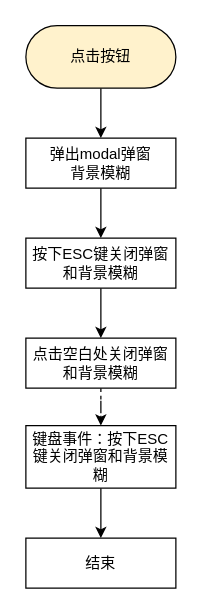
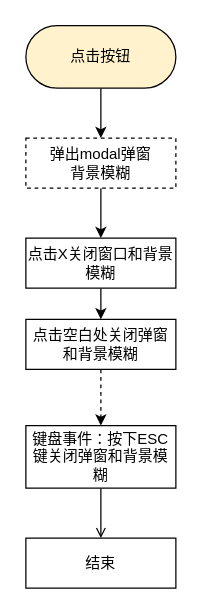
- <mxCell id="5" value="弹出modal弹窗&lt;div&gt;背景模糊&lt;/div&gt;" style="rounded=0;whiteSpace=wrap;html=1;" vertex="1" parent="1"><mxGeometry x="20" y="110" width="120" height="40" as="geometry" /></mxCell>
+ <mxCell id="5" value="弹出modal弹窗&lt;div&gt;背景模糊&lt;/div&gt;" style="rounded=0;whiteSpace=wrap;html=1;dashed=1;" vertex="1" parent="1"><mxGeometry x="20" y="110" width="120" height="40" as="geometry" /></mxCell>
- <mxCell id="7" value="按下ESC键关闭弹窗和背景模糊" style="rounded=0;whiteSpace=wrap;html=1;" vertex="1" parent="1"><mxGeometry x="20" y="190" width="120" height="40" as="geometry" /></mxCell>
+ <mxCell id="7" value="点击X关闭窗口和背景模糊" style="rounded=0;whiteSpace=wrap;html=1;" vertex="1" parent="1"><mxGeometry x="20" y="190" width="120" height="40" as="geometry" /></mxCell>
- <mxCell id="9" value="点击空白处关闭弹窗和背景模糊" style="rounded=0;whiteSpace=wrap;html=1;" vertex="1" parent="1"><mxGeometry x="20" y="270" width="120" height="40" as="geometry" /></mxCell>
+ <mxCell id="9" value="点击空白处关闭弹窗和背景模糊" style="rounded=0;whiteSpace=wrap;html=1;" vertex="1" parent="1"><mxGeometry x="20" y="255" width="120" height="40" as="geometry" /></mxCell>
- <mxCell id="10" value="" style="edgeStyle=orthogonalEdgeStyle;rounded=0;orthogonalLoop=1;jettySize=auto;html=1;" edge="1" parent="1" source="11" target="12"><mxGeometry relative="1" as="geometry" /></mxCell>
+ <mxCell id="10" value="" style="edgeStyle=orthogonalEdgeStyle;rounded=0;orthogonalLoop=1;jettySize=auto;html=1;endArrow=open;" edge="1" parent="1" source="11" target="12"><mxGeometry relative="1" as="geometry" /></mxCell>
